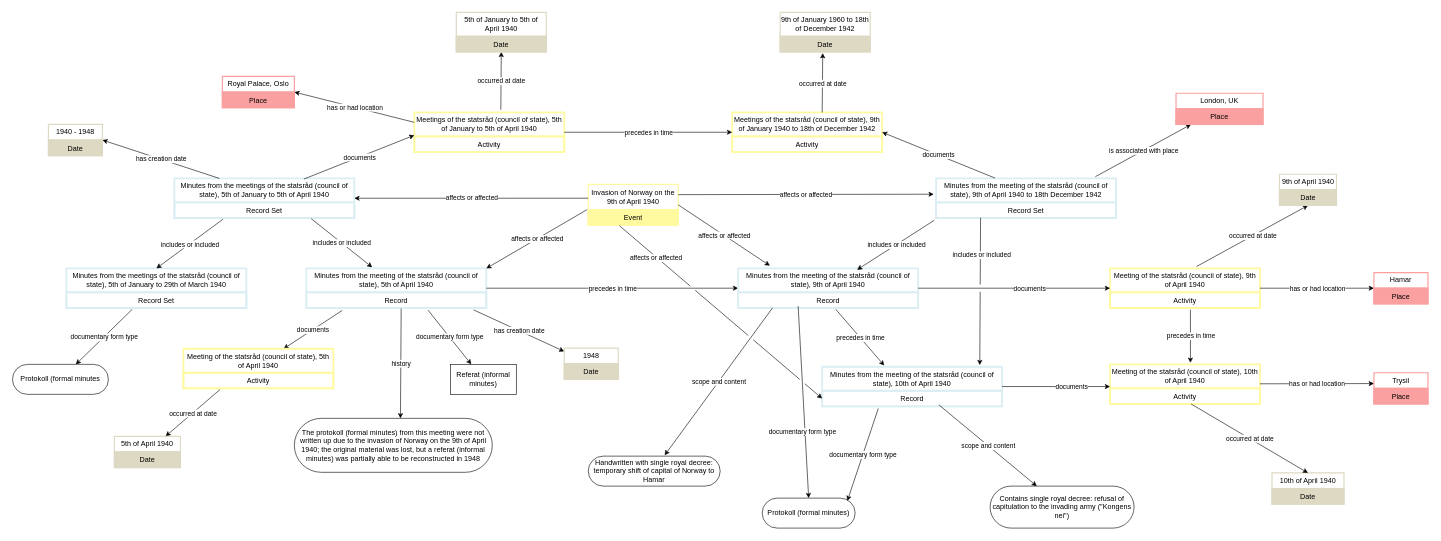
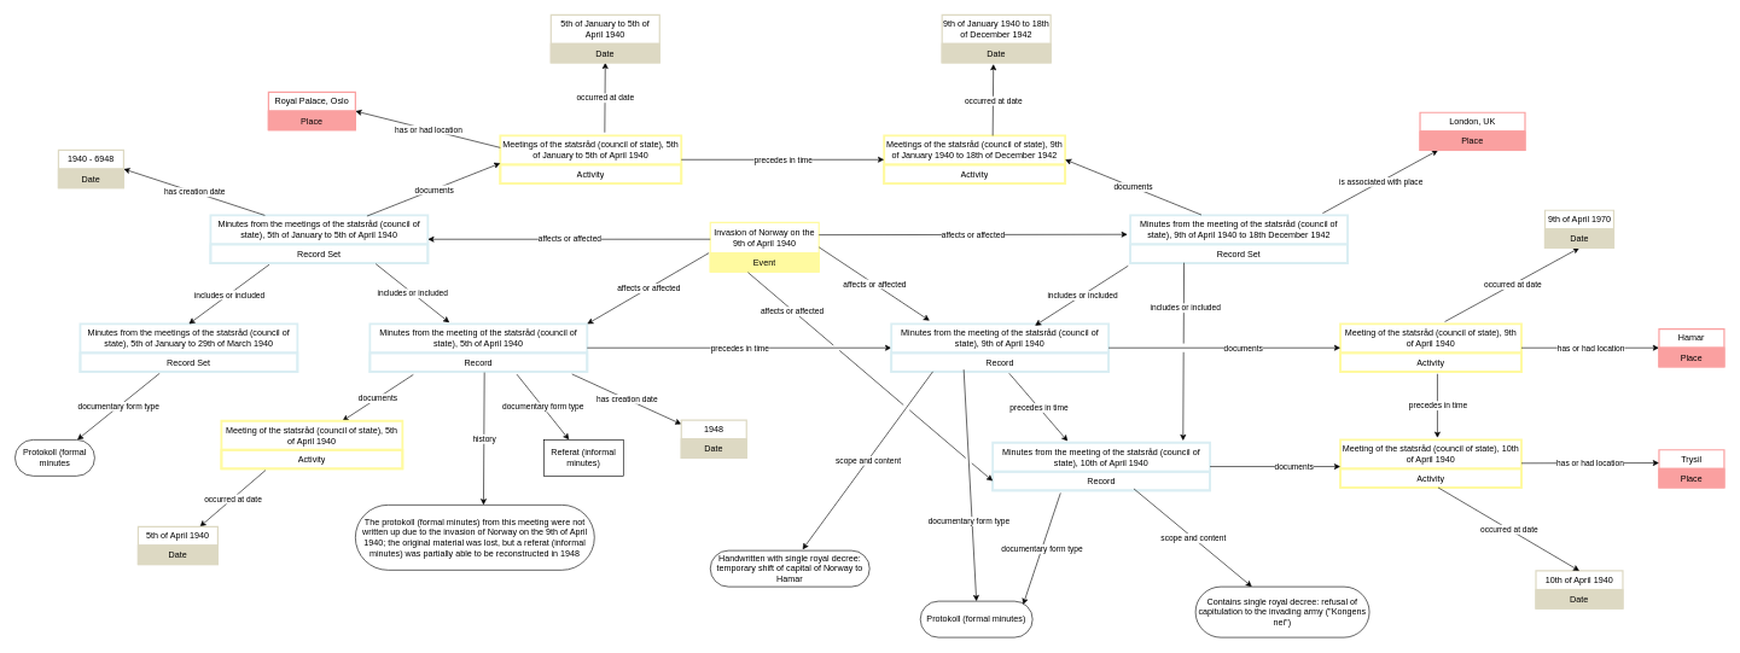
- <mxCell id="98" value="9th of January 1960 to 18th of December 1942" style="swimlane;fontStyle=0;childLayout=stackLayout;horizontal=1;startSize=40;strokeColor=#DDD9C3;strokeWidth=2;fillColor=none;horizontalStack=0;resizeParent=1;resizeParentMax=0;resizeLast=0;collapsible=1;marginBottom=0;whiteSpace=wrap;html=1;" vertex="1" parent="1"><mxGeometry x="1300" y="20" width="150" height="66" as="geometry" /></mxCell>
+ <mxCell id="98" value="9th of January 1940 to 18th of December 1942" style="swimlane;fontStyle=0;childLayout=stackLayout;horizontal=1;startSize=40;strokeColor=#DDD9C3;strokeWidth=2;fillColor=none;horizontalStack=0;resizeParent=1;resizeParentMax=0;resizeLast=0;collapsible=1;marginBottom=0;whiteSpace=wrap;html=1;" vertex="1" parent="1"><mxGeometry x="1300" y="20" width="150" height="66" as="geometry" /></mxCell>
- <mxCell id="36" value="1940 - 1948" style="swimlane;fontStyle=0;childLayout=stackLayout;horizontal=1;startSize=26;strokeColor=#DDD9C3;strokeWidth=2;fillColor=none;horizontalStack=0;resizeParent=1;resizeParentMax=0;resizeLast=0;collapsible=1;marginBottom=0;whiteSpace=wrap;html=1;" vertex="1" parent="1"><mxGeometry x="80" y="207" width="90" height="52" as="geometry" /></mxCell>
+ <mxCell id="36" value="1940 - 6948" style="swimlane;fontStyle=0;childLayout=stackLayout;horizontal=1;startSize=26;strokeColor=#DDD9C3;strokeWidth=2;fillColor=none;horizontalStack=0;resizeParent=1;resizeParentMax=0;resizeLast=0;collapsible=1;marginBottom=0;whiteSpace=wrap;html=1;" vertex="1" parent="1"><mxGeometry x="80" y="207" width="90" height="52" as="geometry" /></mxCell>
- <mxCell id="116" value="9th of April 1940" style="swimlane;fontStyle=0;childLayout=stackLayout;horizontal=1;startSize=26;strokeColor=#DDD9C3;strokeWidth=2;fillColor=none;horizontalStack=0;resizeParent=1;resizeParentMax=0;resizeLast=0;collapsible=1;marginBottom=0;whiteSpace=wrap;html=1;" vertex="1" parent="1"><mxGeometry x="2132.5" y="290" width="95" height="52" as="geometry" /></mxCell>
+ <mxCell id="116" value="9th of April 1970" style="swimlane;fontStyle=0;childLayout=stackLayout;horizontal=1;startSize=26;strokeColor=#DDD9C3;strokeWidth=2;fillColor=none;horizontalStack=0;resizeParent=1;resizeParentMax=0;resizeLast=0;collapsible=1;marginBottom=0;whiteSpace=wrap;html=1;" vertex="1" parent="1"><mxGeometry x="2132.5" y="290" width="95" height="52" as="geometry" /></mxCell>
- <mxCell id="22" value="Protokoll (formal minutes" style="html=1;whiteSpace=wrap;rounded=1;arcSize=50;" vertex="1" parent="1"><mxGeometry x="20" y="607" width="160" height="50" as="geometry" /></mxCell>
+ <mxCell id="22" value="Protokoll (formal minutes" style="html=1;whiteSpace=wrap;rounded=1;arcSize=50;" vertex="1" parent="1"><mxGeometry x="20" y="607" width="110" height="50" as="geometry" /></mxCell>
